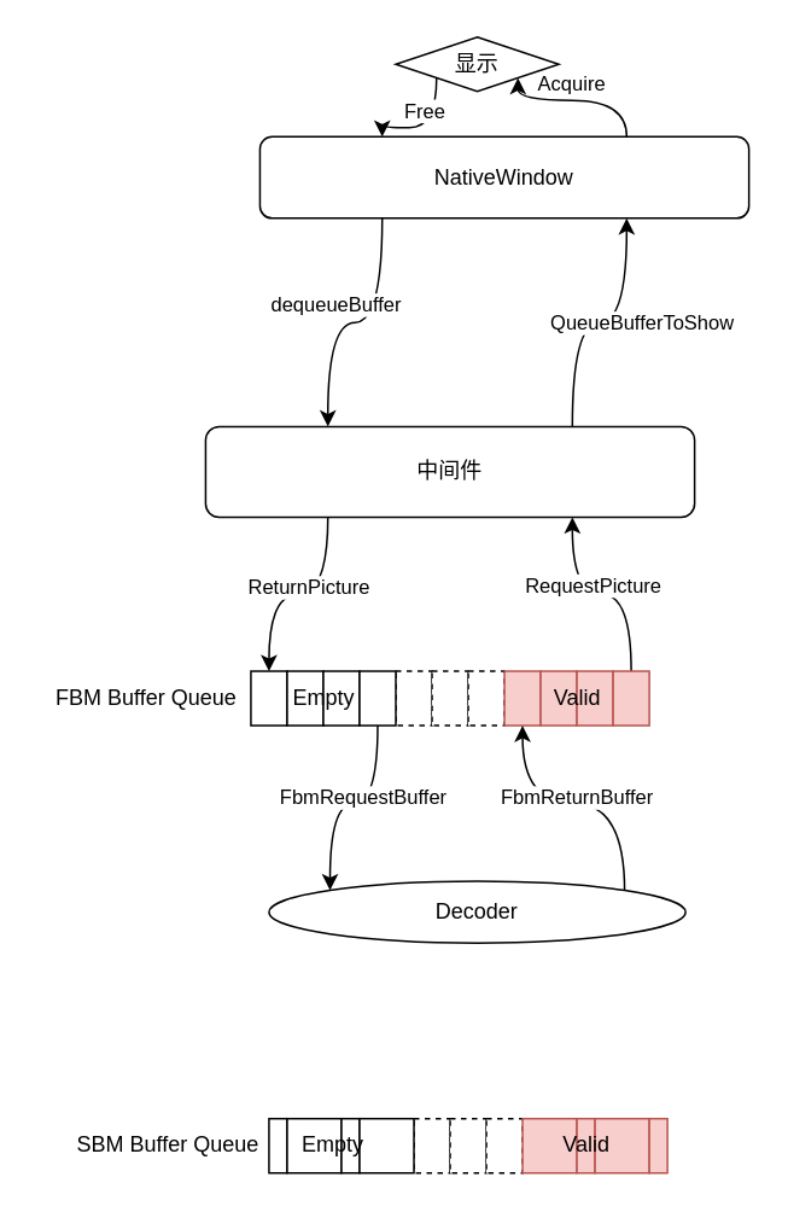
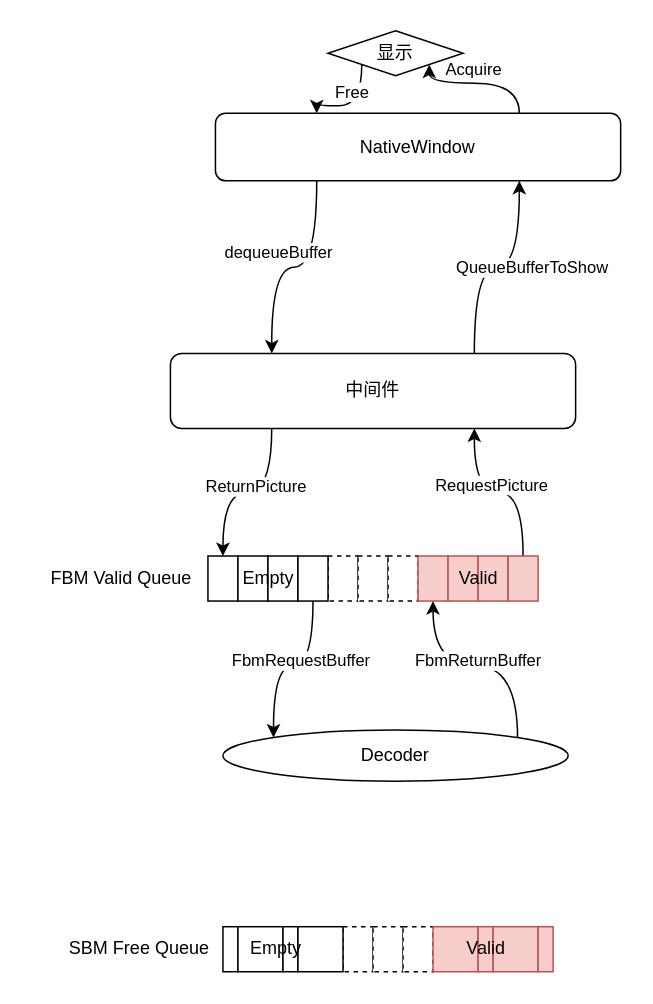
- <mxCell id="34" value="FBM Buffer Queue" style="text;html=1;align=center;verticalAlign=middle;resizable=0;points=[];autosize=1;" vertex="1" parent="1"><mxGeometry x="20" y="375" width="120" height="20" as="geometry" /></mxCell>
+ <mxCell id="34" value="FBM Valid Queue" style="text;html=1;align=center;verticalAlign=middle;resizable=0;points=[];autosize=1;" vertex="1" parent="1"><mxGeometry x="20" y="375" width="120" height="20" as="geometry" /></mxCell>
- <mxCell id="43" value="SBM Buffer Queue" style="text;html=1;align=center;verticalAlign=middle;resizable=0;points=[];autosize=1;" vertex="1" parent="1"><mxGeometry x="32" y="622" width="120" height="20" as="geometry" /></mxCell>
+ <mxCell id="43" value="SBM Free Queue" style="text;html=1;align=center;verticalAlign=middle;resizable=0;points=[];autosize=1;" vertex="1" parent="1"><mxGeometry x="32" y="622" width="120" height="20" as="geometry" /></mxCell>
